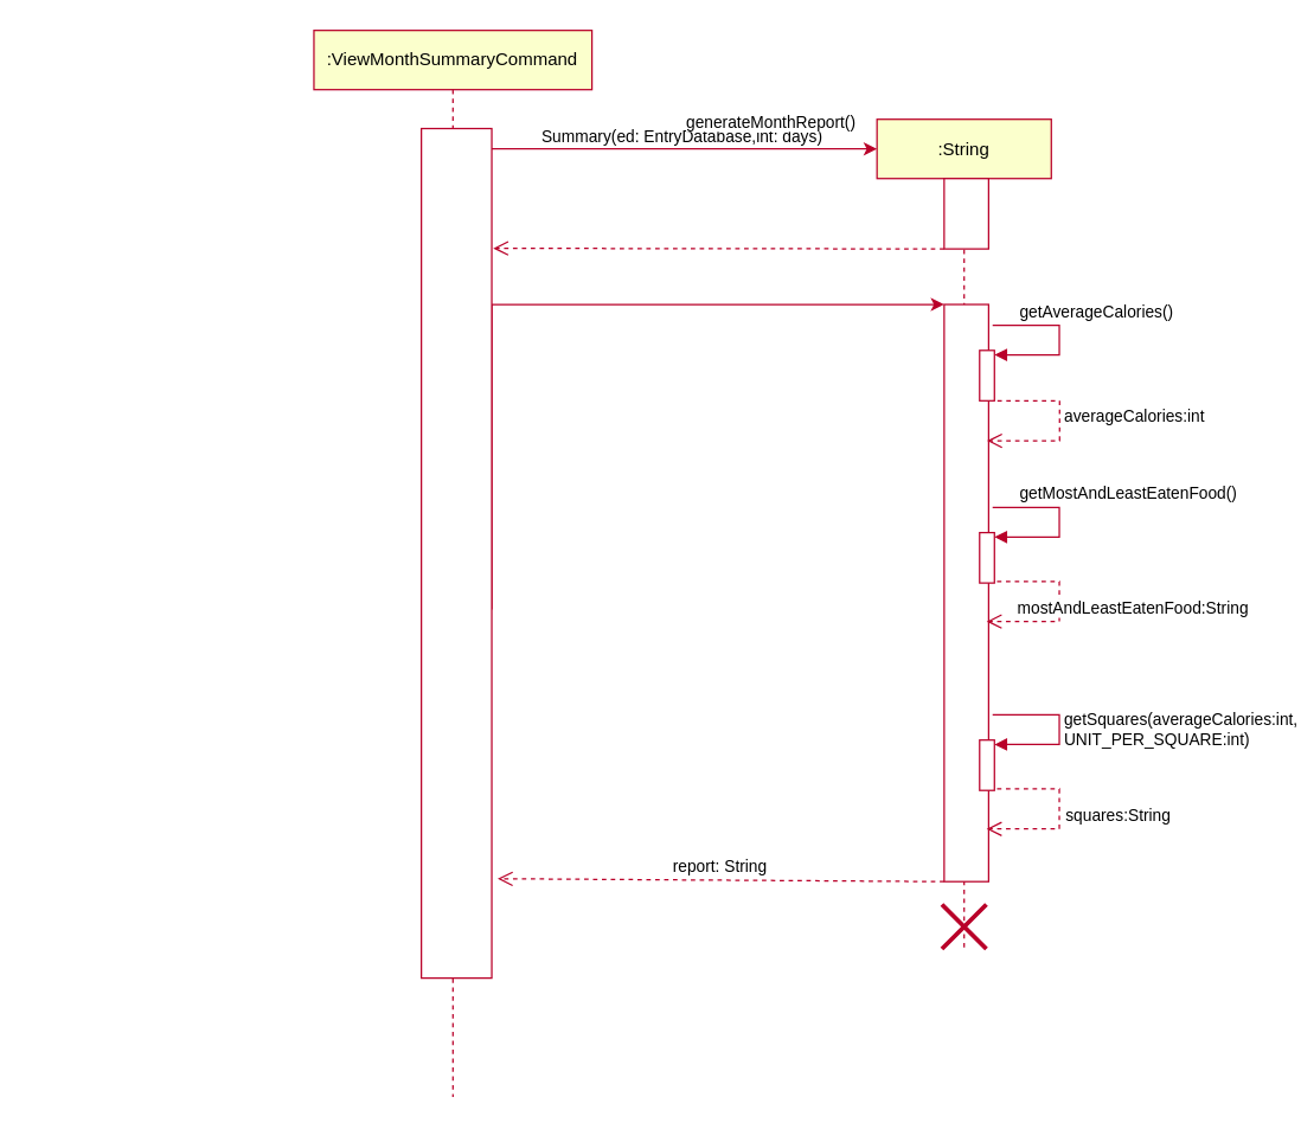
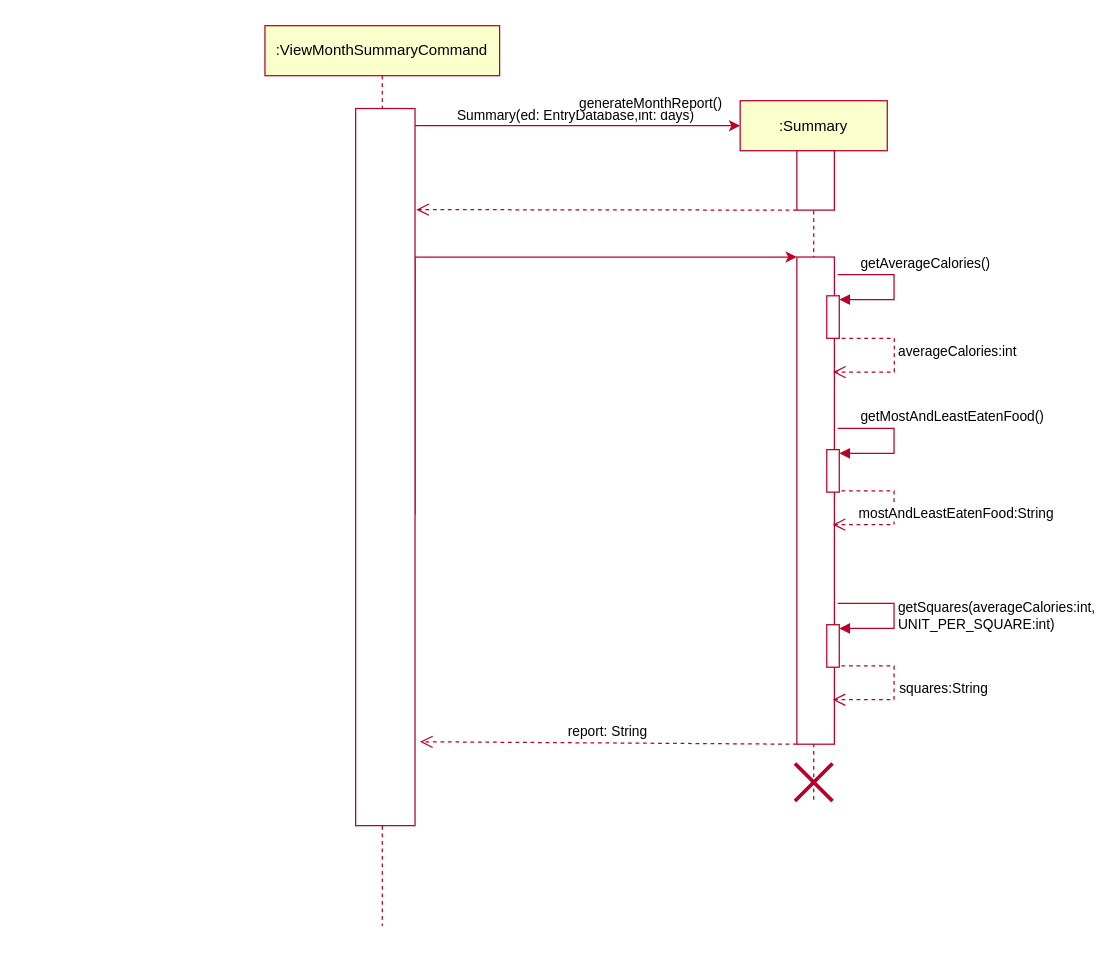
- <mxCell id="2" value=":String" style="shape=umlLifeline;perimeter=lifelinePerimeter;container=1;collapsible=0;recursiveResize=0;rounded=0;shadow=0;strokeWidth=1;fillColor=#fbffcc;strokeColor=#b90029;" parent="1" vertex="1"><mxGeometry x="591.37" y="80" width="117.63" height="560" as="geometry" /></mxCell>
+ <mxCell id="2" value=":Summary" style="shape=umlLifeline;perimeter=lifelinePerimeter;container=1;collapsible=0;recursiveResize=0;rounded=0;shadow=0;strokeWidth=1;fillColor=#fbffcc;strokeColor=#b90029;" parent="1" vertex="1"><mxGeometry x="591.37" y="80" width="117.63" height="560" as="geometry" /></mxCell>
